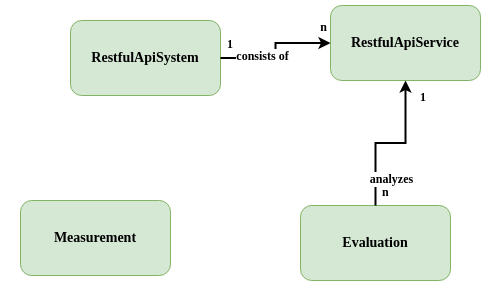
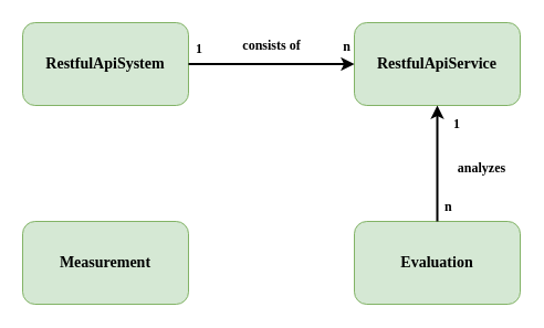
- <mxCell id="3" value="RestfulApiService" style="rounded=1;whiteSpace=wrap;html=1;fillColor=#d5e8d4;strokeColor=#82b366;fontStyle=1;fontFamily=Verdana;fontSize=14;" parent="1" vertex="1"><mxGeometry x="330" y="5" width="150" height="75" as="geometry" /></mxCell>
+ <mxCell id="3" value="RestfulApiService" style="rounded=1;whiteSpace=wrap;html=1;fillColor=#d5e8d4;strokeColor=#82b366;fontStyle=1;fontFamily=Verdana;fontSize=14;" parent="1" vertex="1"><mxGeometry x="320" y="20" width="150" height="75" as="geometry" /></mxCell>
- <mxCell id="2" value="RestfulApiSystem" style="rounded=1;whiteSpace=wrap;html=1;fillColor=#d5e8d4;strokeColor=#82b366;fontStyle=1;fontFamily=Verdana;fontSize=14;" parent="1" vertex="1"><mxGeometry x="70" y="20" width="150" height="75" as="geometry" /></mxCell>
+ <mxCell id="2" value="RestfulApiSystem" style="rounded=1;whiteSpace=wrap;html=1;fillColor=#d5e8d4;strokeColor=#82b366;fontStyle=1;fontFamily=Verdana;fontSize=14;" parent="1" vertex="1"><mxGeometry x="20" y="20" width="150" height="75" as="geometry" /></mxCell>
- <mxCell id="7" value="Evaluation" style="rounded=1;whiteSpace=wrap;html=1;fillColor=#d5e8d4;strokeColor=#82b366;fontStyle=1;fontFamily=Verdana;fontSize=14;" parent="1" vertex="1"><mxGeometry x="300" y="205" width="150" height="75" as="geometry" /></mxCell>
+ <mxCell id="7" value="Evaluation" style="rounded=1;whiteSpace=wrap;html=1;fillColor=#d5e8d4;strokeColor=#82b366;fontStyle=1;fontFamily=Verdana;fontSize=14;" parent="1" vertex="1"><mxGeometry x="320" y="200" width="150" height="75" as="geometry" /></mxCell>
